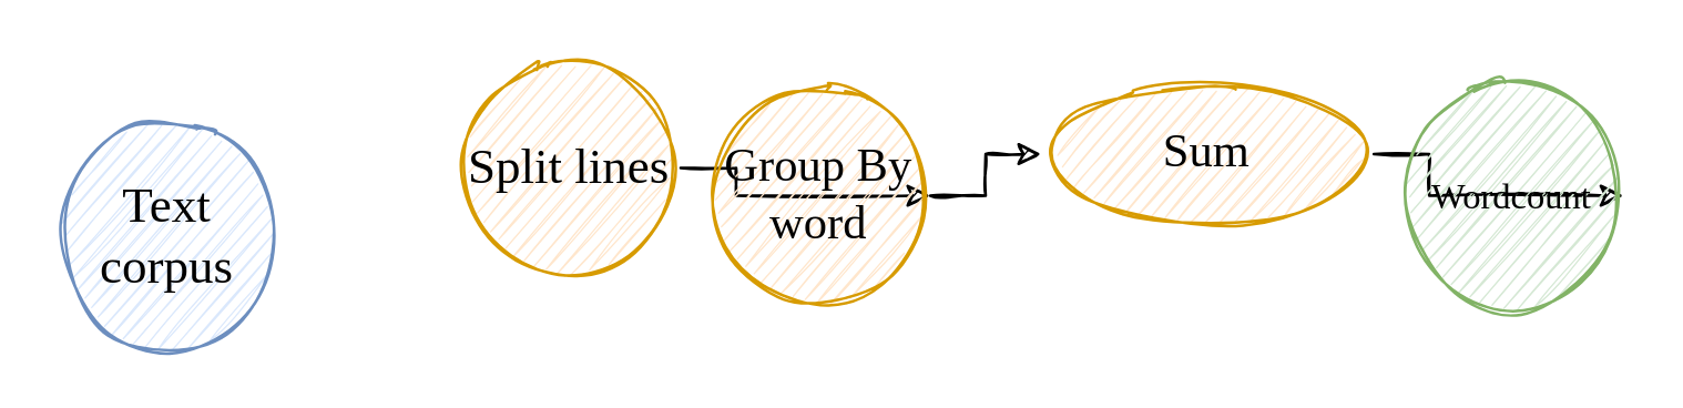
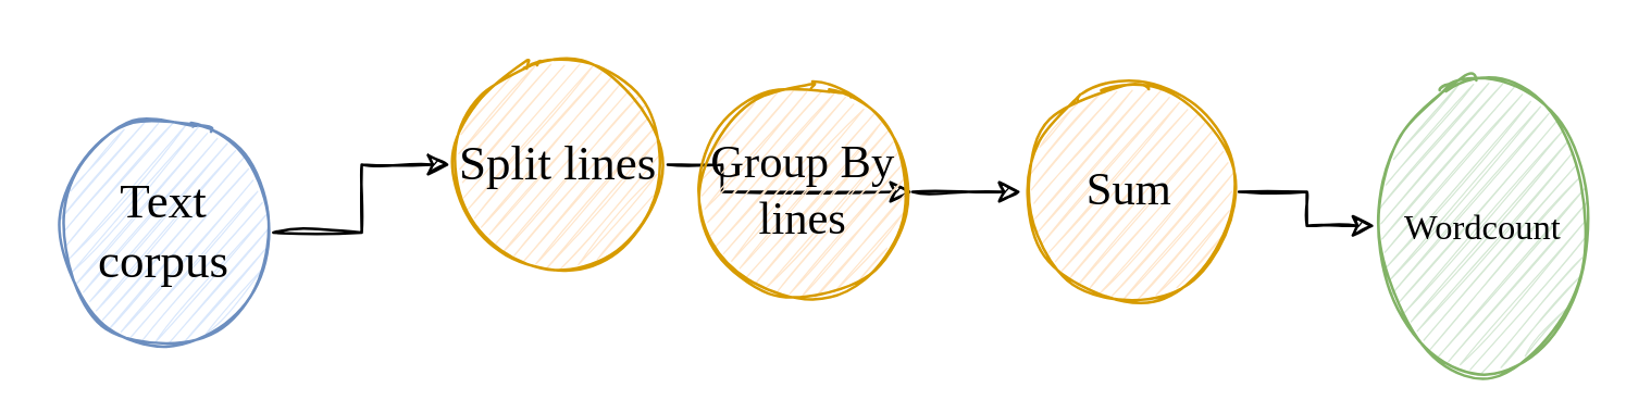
- <mxCell id="9" value="&lt;font face=&quot;Architects Daughter&quot; style=&quot;font-size: 17px&quot;&gt;Sum&lt;/font&gt;" style="ellipse;whiteSpace=wrap;html=1;aspect=fixed;sketch=1;fillColor=#ffe6cc;strokeColor=#d79b00;" parent="1" vertex="1"><mxGeometry x="375" y="30" width="120" height="50" as="geometry" /></mxCell>
+ <mxCell id="9" value="&lt;font face=&quot;Architects Daughter&quot; style=&quot;font-size: 17px&quot;&gt;Sum&lt;/font&gt;" style="ellipse;whiteSpace=wrap;html=1;aspect=fixed;sketch=1;fillColor=#ffe6cc;strokeColor=#d79b00;" parent="1" vertex="1"><mxGeometry x="375" y="30" width="80" height="80" as="geometry" /></mxCell>
- <mxCell id="7" value="&lt;font face=&quot;Architects Daughter&quot; style=&quot;font-size: 17px&quot;&gt;Group By word&lt;/font&gt;" style="ellipse;whiteSpace=wrap;html=1;aspect=fixed;sketch=1;fillColor=#ffe6cc;strokeColor=#d79b00;" parent="1" vertex="1"><mxGeometry x="255" y="30" width="80" height="80" as="geometry" /></mxCell>
+ <mxCell id="7" value="&lt;font face=&quot;Architects Daughter&quot; style=&quot;font-size: 17px&quot;&gt;Group By lines&lt;/font&gt;" style="ellipse;whiteSpace=wrap;html=1;aspect=fixed;sketch=1;fillColor=#ffe6cc;strokeColor=#d79b00;" parent="1" vertex="1"><mxGeometry x="255" y="30" width="80" height="80" as="geometry" /></mxCell>
- <mxCell id="10" value="&lt;font face=&quot;Architects Daughter&quot; style=&quot;font-size: 13px&quot;&gt;Wordcount&lt;/font&gt;" style="ellipse;whiteSpace=wrap;html=1;aspect=fixed;sketch=1;fillColor=#d5e8d4;strokeColor=#82b366;" parent="1" vertex="1"><mxGeometry x="505" y="30" width="80" height="80" as="geometry" /></mxCell>
+ <mxCell id="10" value="&lt;font face=&quot;Architects Daughter&quot; style=&quot;font-size: 13px&quot;&gt;Wordcount&lt;/font&gt;" style="ellipse;whiteSpace=wrap;html=1;aspect=fixed;sketch=1;fillColor=#d5e8d4;strokeColor=#82b366;" parent="1" vertex="1"><mxGeometry x="505" y="30" width="80" height="105" as="geometry" /></mxCell>
+ <mxCell id="2" style="edgeStyle=orthogonalEdgeStyle;rounded=0;orthogonalLoop=1;jettySize=auto;html=1;sketch=1;" parent="1" source="3" target="5" edge="1"><mxGeometry relative="1" as="geometry" /></mxCell>
